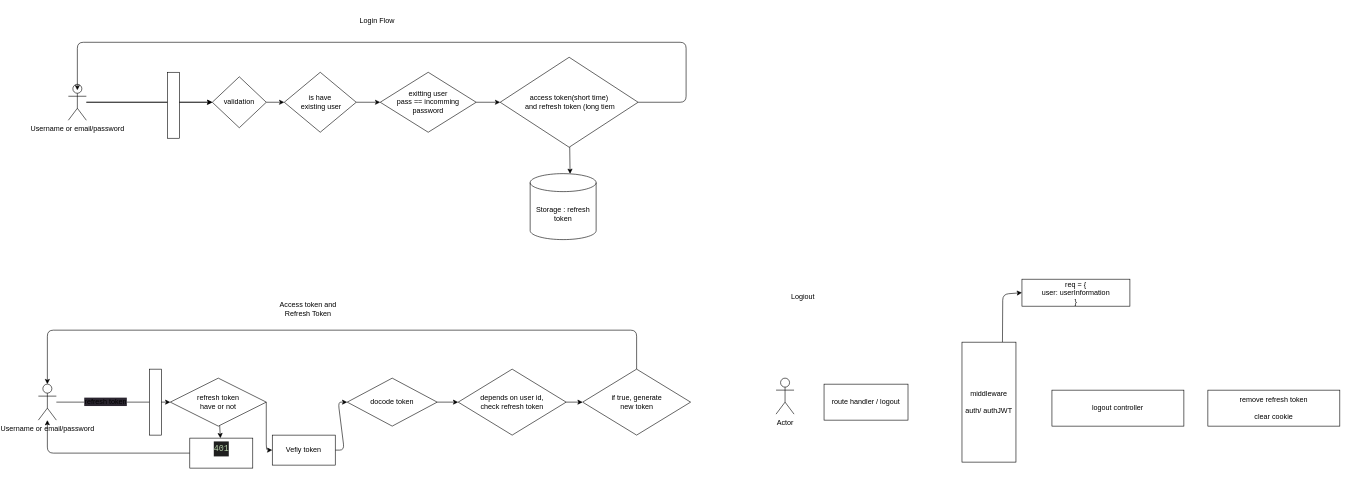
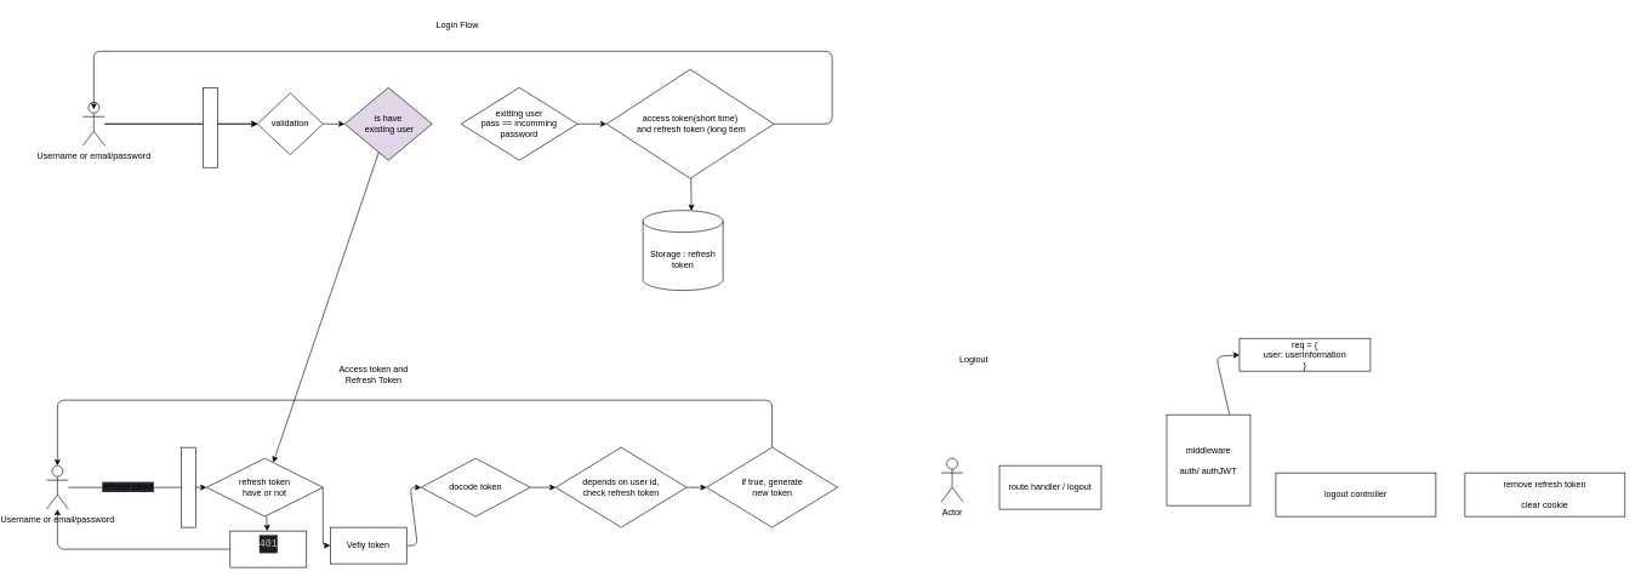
- <mxCell id="9" value="is have&lt;br&gt;&amp;nbsp;existing user" style="rhombus;whiteSpace=wrap;html=1;" parent="1" vertex="1"><mxGeometry x="430" y="120" width="120" height="100" as="geometry" /></mxCell>
+ <mxCell id="9" value="is have&lt;br&gt;&amp;nbsp;existing user" style="rhombus;whiteSpace=wrap;html=1;fillColor=#e1d5e7;" parent="1" vertex="1"><mxGeometry x="430" y="120" width="120" height="100" as="geometry" /></mxCell>
- <mxCell id="8" style="edgeStyle=none;html=1;entryX=0;entryY=0.5;entryDx=0;entryDy=0;" parent="1" source="9" target="11" edge="1"><mxGeometry relative="1" as="geometry" /></mxCell>
+ <mxCell id="8" style="edgeStyle=none;html=1;" parent="1" source="9" target="22" edge="1"><mxGeometry relative="1" as="geometry" /></mxCell>
- <mxCell id="38" value="middleware&lt;br&gt;&lt;br&gt;auth/ authJWT" style="rounded=0;whiteSpace=wrap;html=1;" parent="1" vertex="1"><mxGeometry x="1560" y="570" width="90" height="200" as="geometry" /></mxCell>
+ <mxCell id="38" value="middleware&lt;br&gt;&lt;br&gt;auth/ authJWT" style="rounded=0;whiteSpace=wrap;html=1;" parent="1" vertex="1"><mxGeometry x="1560" y="570" width="115" height="125" as="geometry" /></mxCell>
